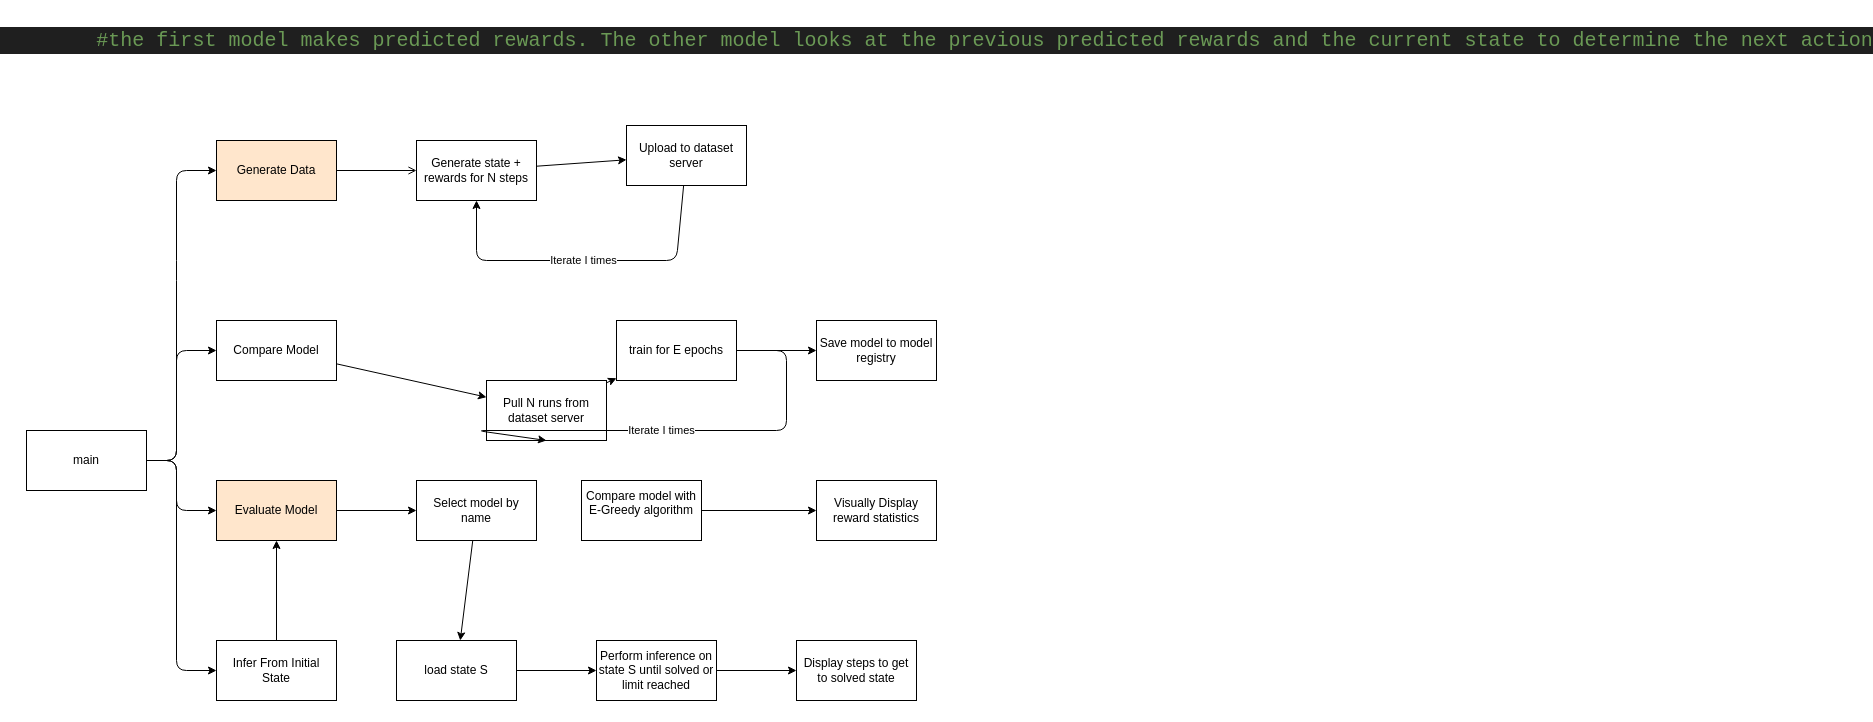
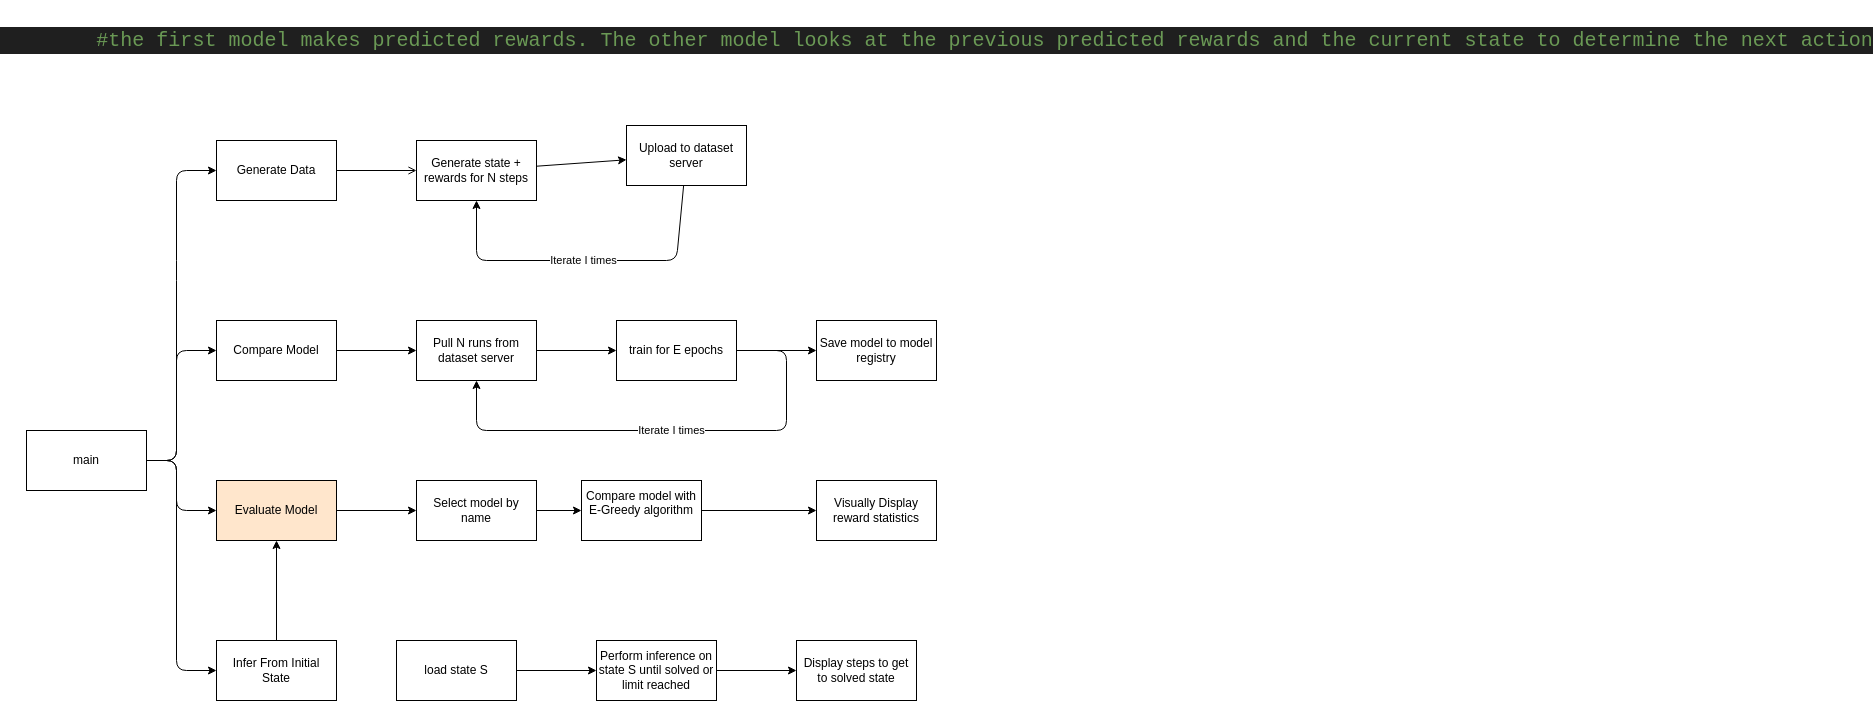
- <mxCell id="8" value="Generate Data" style="rounded=0;whiteSpace=wrap;html=1;fillColor=#ffe6cc;" parent="1" vertex="1"><mxGeometry x="210" y="140" width="120" height="60" as="geometry" /></mxCell>
+ <mxCell id="8" value="Generate Data" style="rounded=0;whiteSpace=wrap;html=1;" parent="1" vertex="1"><mxGeometry x="210" y="140" width="120" height="60" as="geometry" /></mxCell>
- <mxCell id="20" value="Pull N runs from dataset server" style="rounded=0;whiteSpace=wrap;html=1;" parent="1" vertex="1"><mxGeometry x="480" y="380" width="120" height="60" as="geometry" /></mxCell>
+ <mxCell id="20" value="Pull N runs from dataset server" style="rounded=0;whiteSpace=wrap;html=1;" parent="1" vertex="1"><mxGeometry x="410" y="320" width="120" height="60" as="geometry" /></mxCell>
- <mxCell id="25" value="" style="edgeStyle=none;html=1;" parent="1" source="26" target="31" edge="1"><mxGeometry relative="1" as="geometry" /></mxCell>
+ <mxCell id="25" value="" style="edgeStyle=none;html=1;" parent="1" source="26" target="28" edge="1"><mxGeometry relative="1" as="geometry" /></mxCell>
